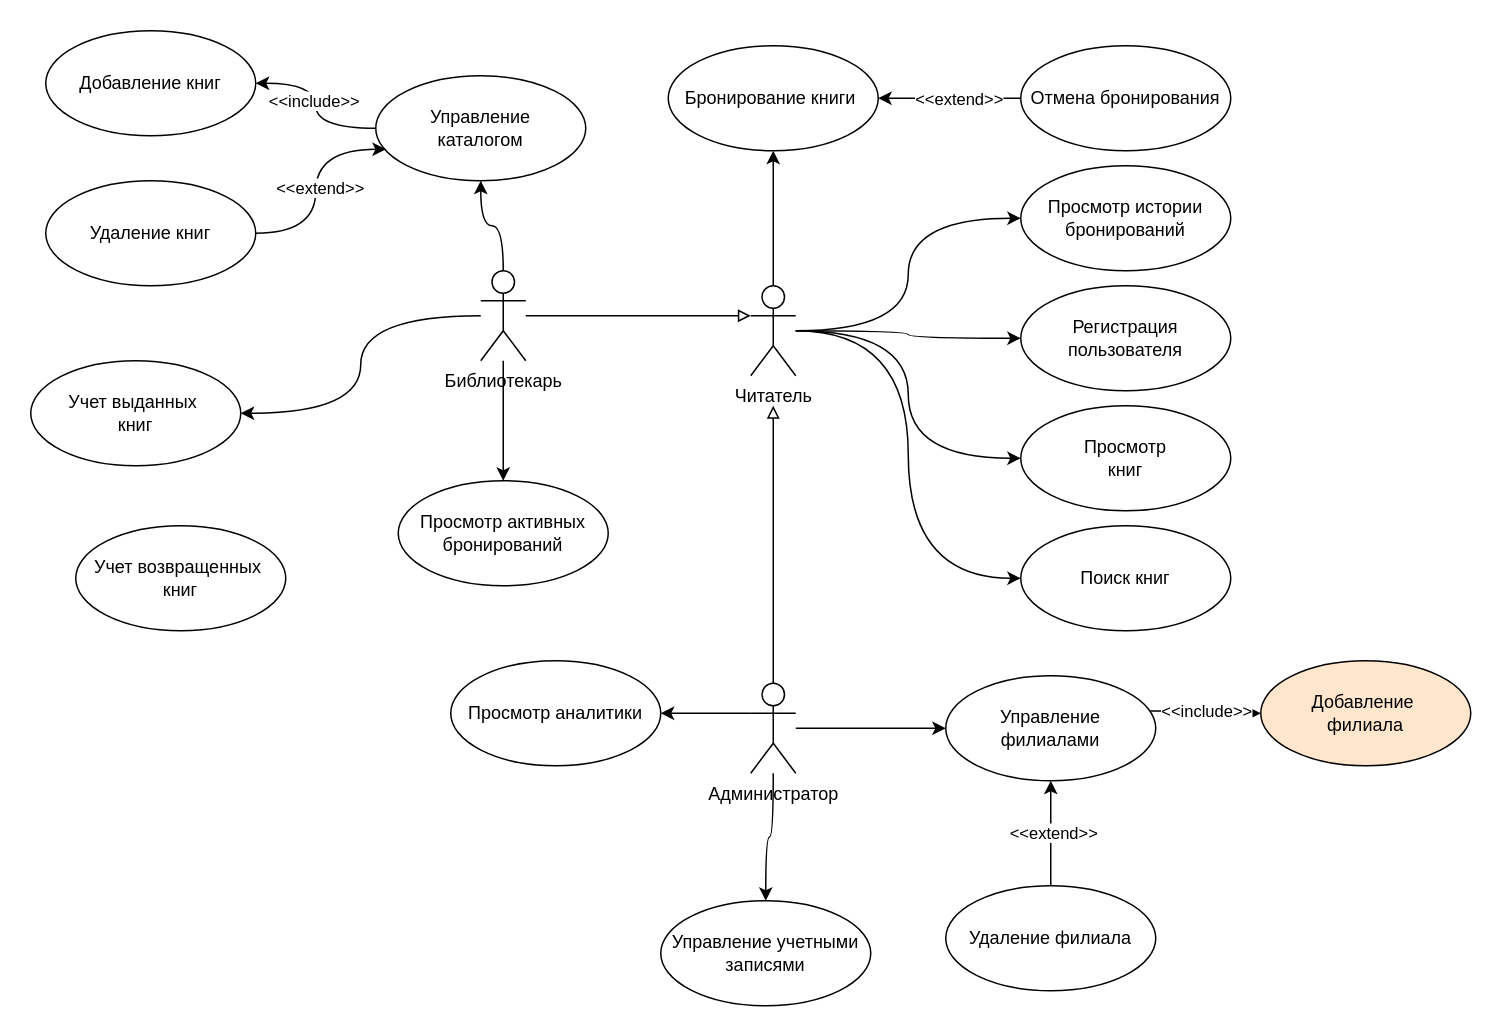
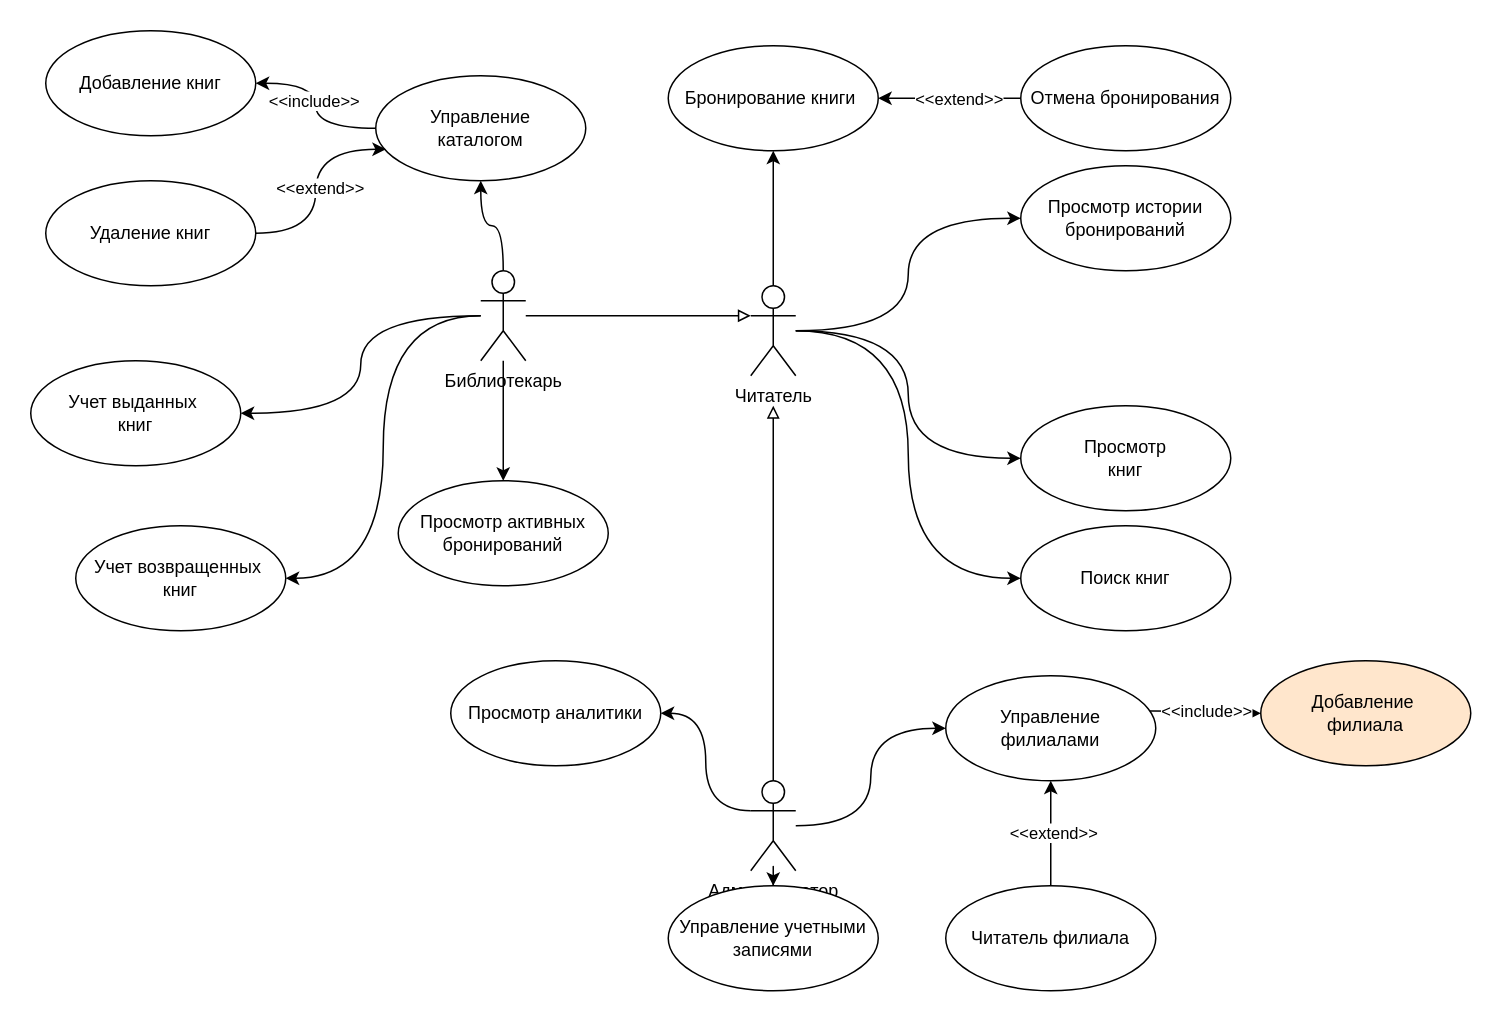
- <mxCell id="2" style="edgeStyle=orthogonalEdgeStyle;rounded=0;orthogonalLoop=1;jettySize=auto;html=1;entryX=0;entryY=0.5;entryDx=0;entryDy=0;curved=1;" edge="1" parent="1" source="6" target="21"><mxGeometry relative="1" as="geometry" /></mxCell>
- <mxCell id="21" value="Регистрация&lt;div&gt;пользователя&lt;/div&gt;" style="ellipse;whiteSpace=wrap;html=1;" vertex="1" parent="1"><mxGeometry x="680" y="190" width="140" height="70" as="geometry" /></mxCell>
+ <mxCell id="13" style="edgeStyle=orthogonalEdgeStyle;rounded=0;orthogonalLoop=1;jettySize=auto;html=1;entryX=1;entryY=0.5;entryDx=0;entryDy=0;curved=1;" edge="1" parent="1" source="14" target="38"><mxGeometry relative="1" as="geometry" /></mxCell>
- <mxCell id="11" value="Администратор" style="shape=umlActor;verticalLabelPosition=bottom;verticalAlign=top;html=1;" vertex="1" parent="1"><mxGeometry x="500" y="455" width="30" height="60" as="geometry" /></mxCell>
+ <mxCell id="11" value="Администратор" style="shape=umlActor;verticalLabelPosition=bottom;verticalAlign=top;html=1;" vertex="1" parent="1"><mxGeometry x="500" y="520" width="30" height="60" as="geometry" /></mxCell>
- <mxCell id="31" value="Удаление филиала" style="ellipse;whiteSpace=wrap;html=1;" vertex="1" parent="1"><mxGeometry x="630" y="590" width="140" height="70" as="geometry" /></mxCell>
+ <mxCell id="31" value="Читатель филиала" style="ellipse;whiteSpace=wrap;html=1;" vertex="1" parent="1"><mxGeometry x="630" y="590" width="140" height="70" as="geometry" /></mxCell>
- <mxCell id="28" value="Управление учетными&lt;div&gt;записями&lt;/div&gt;" style="ellipse;whiteSpace=wrap;html=1;" vertex="1" parent="1"><mxGeometry x="440" y="600" width="140" height="70" as="geometry" /></mxCell>
+ <mxCell id="28" value="Управление учетными&lt;div&gt;записями&lt;/div&gt;" style="ellipse;whiteSpace=wrap;html=1;" vertex="1" parent="1"><mxGeometry x="445" y="590" width="140" height="70" as="geometry" /></mxCell>
